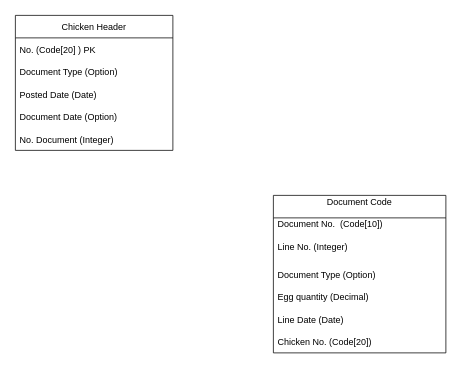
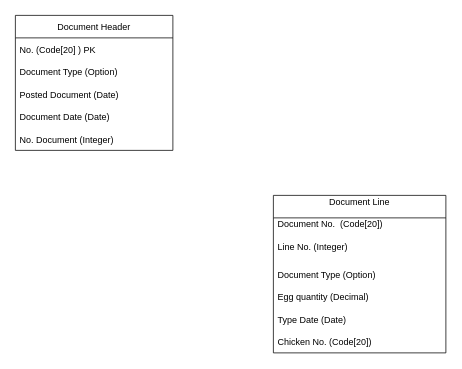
- <mxCell id="9" value="Chicken Header" style="swimlane;fontStyle=0;childLayout=stackLayout;horizontal=1;startSize=30;horizontalStack=0;resizeParent=1;resizeParentMax=0;resizeLast=0;collapsible=1;marginBottom=0;" vertex="1" parent="1"><mxGeometry x="20" y="20" width="210" height="180" as="geometry"><mxRectangle x="120" y="110" width="130" height="30" as="alternateBounds" /></mxGeometry></mxCell>
+ <mxCell id="9" value="Document Header" style="swimlane;fontStyle=0;childLayout=stackLayout;horizontal=1;startSize=30;horizontalStack=0;resizeParent=1;resizeParentMax=0;resizeLast=0;collapsible=1;marginBottom=0;" vertex="1" parent="1"><mxGeometry x="20" y="20" width="210" height="180" as="geometry"><mxRectangle x="120" y="110" width="130" height="30" as="alternateBounds" /></mxGeometry></mxCell>
- <mxCell id="12" value="Posted Date (Date)" style="text;strokeColor=none;fillColor=none;align=left;verticalAlign=middle;spacingLeft=4;spacingRight=4;overflow=hidden;points=[[0,0.5],[1,0.5]];portConstraint=eastwest;rotatable=0;" vertex="1" parent="9"><mxGeometry y="90" width="210" height="30" as="geometry" /></mxCell>
+ <mxCell id="12" value="Posted Document (Date)" style="text;strokeColor=none;fillColor=none;align=left;verticalAlign=middle;spacingLeft=4;spacingRight=4;overflow=hidden;points=[[0,0.5],[1,0.5]];portConstraint=eastwest;rotatable=0;" vertex="1" parent="9"><mxGeometry y="90" width="210" height="30" as="geometry" /></mxCell>
- <mxCell id="13" value="Document Date (Option)" style="text;strokeColor=none;fillColor=none;align=left;verticalAlign=middle;spacingLeft=4;spacingRight=4;overflow=hidden;points=[[0,0.5],[1,0.5]];portConstraint=eastwest;rotatable=0;" vertex="1" parent="9"><mxGeometry y="120" width="210" height="30" as="geometry" /></mxCell>
+ <mxCell id="13" value="Document Date (Date)" style="text;strokeColor=none;fillColor=none;align=left;verticalAlign=middle;spacingLeft=4;spacingRight=4;overflow=hidden;points=[[0,0.5],[1,0.5]];portConstraint=eastwest;rotatable=0;" vertex="1" parent="9"><mxGeometry y="120" width="210" height="30" as="geometry" /></mxCell>
- <mxCell id="2" value="Document Code&#10;" style="swimlane;fontStyle=0;childLayout=stackLayout;horizontal=1;startSize=30;horizontalStack=0;resizeParent=1;resizeParentMax=0;resizeLast=0;collapsible=1;marginBottom=0;" vertex="1" parent="1"><mxGeometry x="364" y="260" width="230" height="210" as="geometry" /></mxCell>
+ <mxCell id="2" value="Document Line&#10;" style="swimlane;fontStyle=0;childLayout=stackLayout;horizontal=1;startSize=30;horizontalStack=0;resizeParent=1;resizeParentMax=0;resizeLast=0;collapsible=1;marginBottom=0;" vertex="1" parent="1"><mxGeometry x="364" y="260" width="230" height="210" as="geometry" /></mxCell>
- <mxCell id="3" value="Document No.  (Code[10])&#10;" style="text;strokeColor=none;fillColor=none;align=left;verticalAlign=middle;spacingLeft=4;spacingRight=4;overflow=hidden;points=[[0,0.5],[1,0.5]];portConstraint=eastwest;rotatable=0;" vertex="1" parent="2"><mxGeometry y="30" width="230" height="30" as="geometry" /></mxCell>
+ <mxCell id="3" value="Document No.  (Code[20])&#10;" style="text;strokeColor=none;fillColor=none;align=left;verticalAlign=middle;spacingLeft=4;spacingRight=4;overflow=hidden;points=[[0,0.5],[1,0.5]];portConstraint=eastwest;rotatable=0;" vertex="1" parent="2"><mxGeometry y="30" width="230" height="30" as="geometry" /></mxCell>
- <mxCell id="7" value="Line Date (Date)" style="text;strokeColor=none;fillColor=none;align=left;verticalAlign=middle;spacingLeft=4;spacingRight=4;overflow=hidden;points=[[0,0.5],[1,0.5]];portConstraint=eastwest;rotatable=0;" vertex="1" parent="2"><mxGeometry y="150" width="230" height="30" as="geometry" /></mxCell>
+ <mxCell id="7" value="Type Date (Date)" style="text;strokeColor=none;fillColor=none;align=left;verticalAlign=middle;spacingLeft=4;spacingRight=4;overflow=hidden;points=[[0,0.5],[1,0.5]];portConstraint=eastwest;rotatable=0;" vertex="1" parent="2"><mxGeometry y="150" width="230" height="30" as="geometry" /></mxCell>
